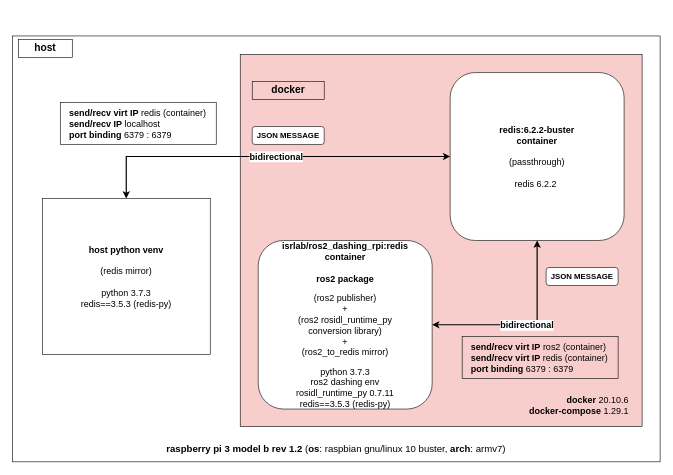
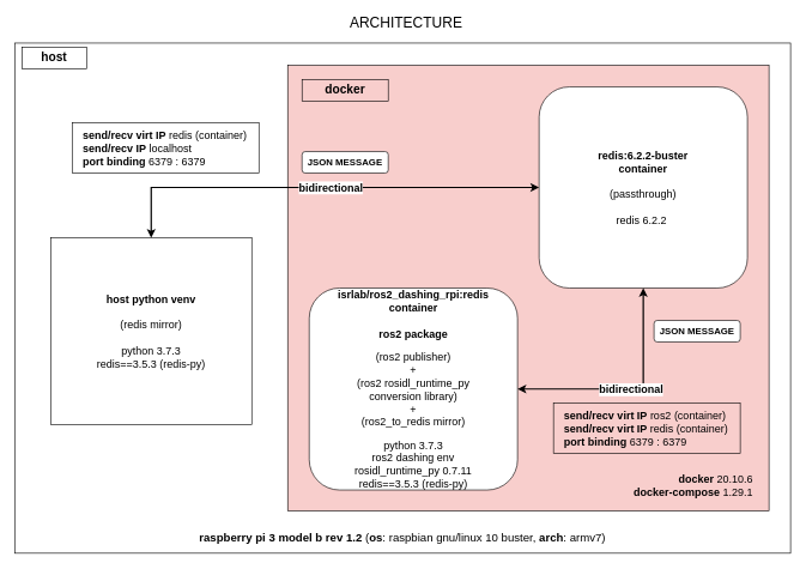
+ <mxCell id="9" value="&lt;font style=&quot;font-size: 20px&quot;&gt;ARCHITECTURE&lt;/font&gt;" style="text;html=1;strokeColor=none;fillColor=none;align=center;verticalAlign=middle;whiteSpace=wrap;rounded=0;" parent="1" vertex="1"><mxGeometry x="435" y="20" width="260" height="20" as="geometry" /></mxCell>
- <mxCell id="13" value="&lt;b style=&quot;font-size: 17px;&quot;&gt;&lt;span style=&quot;font-size: 17px;&quot;&gt;&lt;font style=&quot;font-size: 17px;&quot;&gt;docker&lt;/font&gt;&lt;/span&gt;&lt;/b&gt;" style="text;html=1;fillColor=none;align=center;verticalAlign=middle;whiteSpace=wrap;rounded=0;strokeColor=#000000;strokeWidth=1;spacing=2;fontStyle=0;fontSize=17;" parent="1" vertex="1"><mxGeometry x="420" y="135" width="120" height="30" as="geometry" /></mxCell>
+ <mxCell id="13" value="&lt;b style=&quot;font-size: 17px;&quot;&gt;&lt;span style=&quot;font-size: 17px;&quot;&gt;&lt;font style=&quot;font-size: 17px;&quot;&gt;docker&lt;/font&gt;&lt;/span&gt;&lt;/b&gt;" style="text;html=1;fillColor=none;align=center;verticalAlign=middle;whiteSpace=wrap;rounded=0;strokeColor=#000000;strokeWidth=1;spacing=2;fontStyle=0;fontSize=17;" parent="1" vertex="1"><mxGeometry x="420" y="110" width="120" height="30" as="geometry" /></mxCell>
